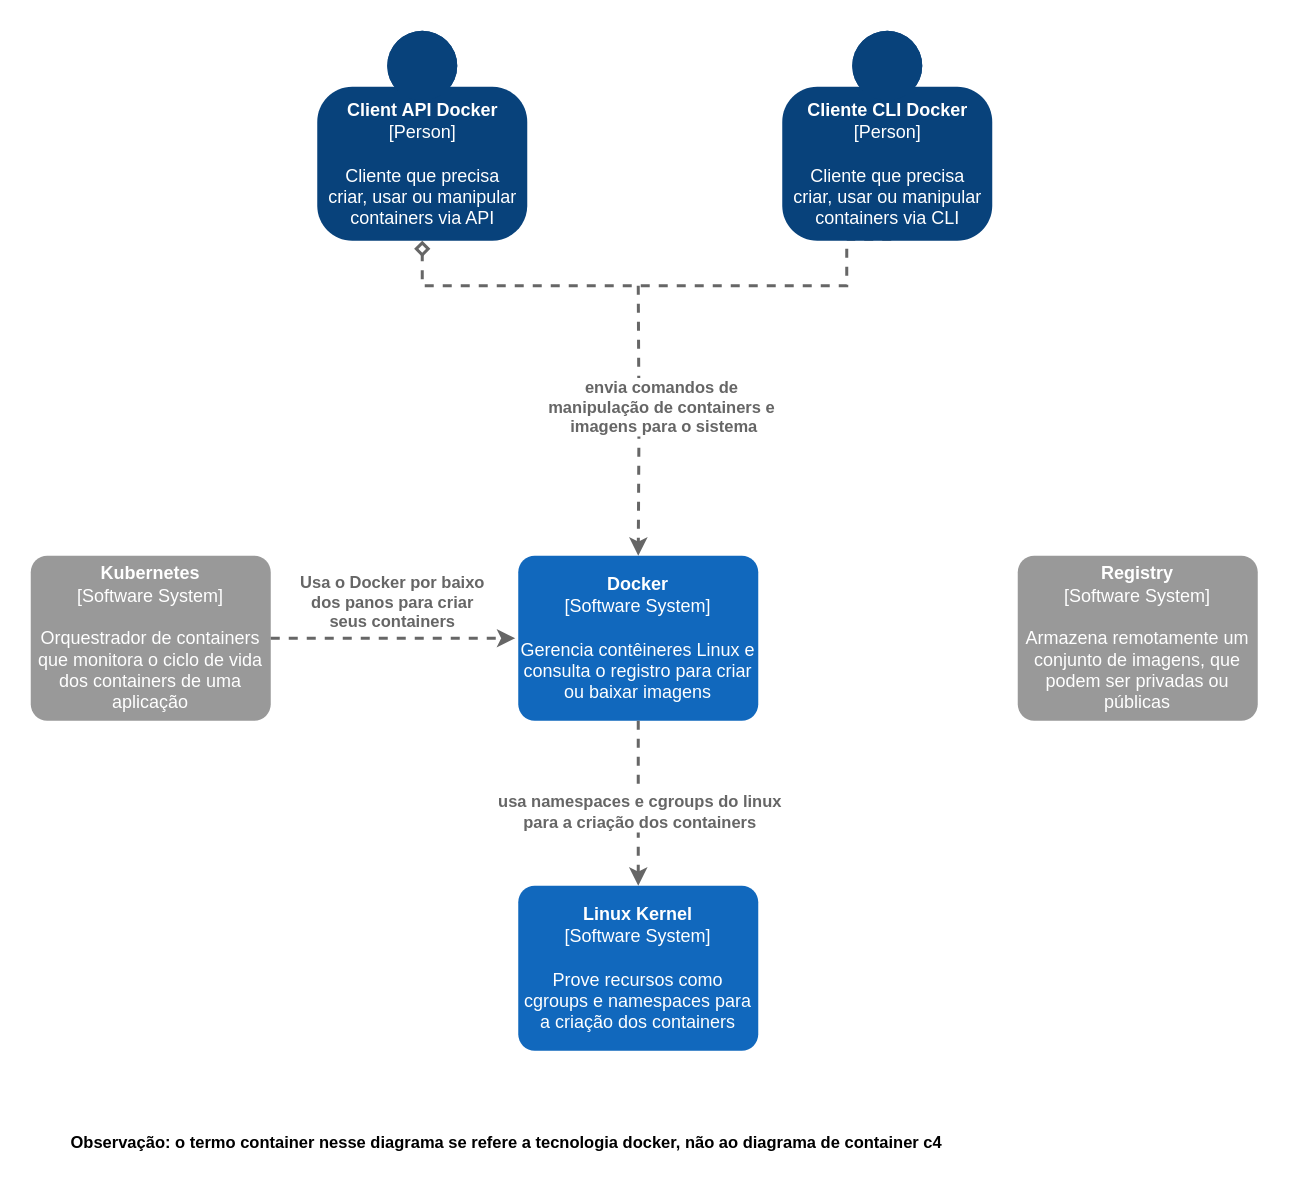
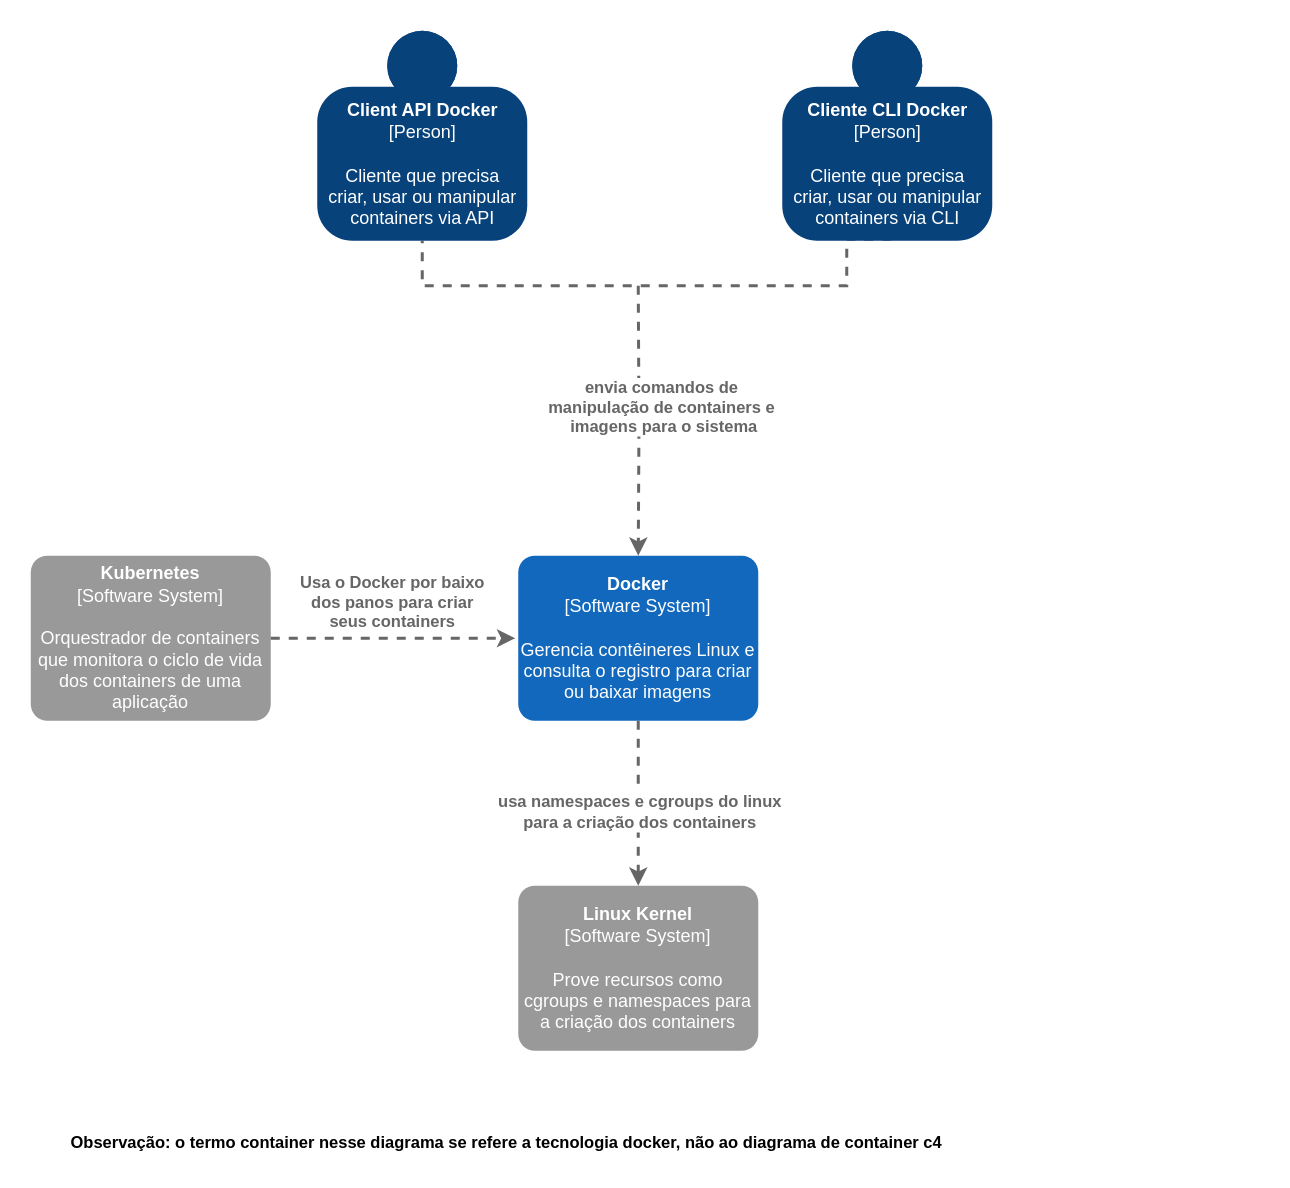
- <mxCell id="8" style="edgeStyle=orthogonalEdgeStyle;rounded=0;orthogonalLoop=1;jettySize=auto;html=1;dashed=1;strokeWidth=2;fillColor=#f5f5f5;strokeColor=#666666;gradientColor=#b3b3b3;exitX=0.519;exitY=0.993;exitDx=0;exitDy=0;exitPerimeter=0;endArrow=diamond;endFill=0;entryX=0.5;entryY=1;entryDx=0;entryDy=0;entryPerimeter=0;" parent="1" source="11" target="12" edge="1"><mxGeometry relative="1" as="geometry"><mxPoint x="562" y="160" as="sourcePoint" /><mxPoint x="286" y="160" as="targetPoint" /><Array as="points"><mxPoint x="564" y="190" /><mxPoint x="281" y="190" /></Array></mxGeometry></mxCell>
+ <mxCell id="8" style="edgeStyle=orthogonalEdgeStyle;rounded=0;orthogonalLoop=1;jettySize=auto;html=1;dashed=1;strokeWidth=2;fillColor=#f5f5f5;strokeColor=#666666;gradientColor=#b3b3b3;exitX=0.519;exitY=0.993;exitDx=0;exitDy=0;exitPerimeter=0;endArrow=none;endFill=0;entryX=0.5;entryY=1;entryDx=0;entryDy=0;entryPerimeter=0;" parent="1" source="11" target="12" edge="1"><mxGeometry relative="1" as="geometry"><mxPoint x="562" y="160" as="sourcePoint" /><mxPoint x="286" y="160" as="targetPoint" /><Array as="points"><mxPoint x="564" y="190" /><mxPoint x="281" y="190" /></Array></mxGeometry></mxCell>
- <mxCell id="3" value="&lt;b&gt;Registry&lt;/b&gt;&lt;div&gt;[Software System]&lt;/div&gt;&lt;br&gt;&lt;div&gt;Armazena remotamente um conjunto de imagens, que podem ser privadas ou públicas&lt;/div&gt;" style="rounded=1;whiteSpace=wrap;html=1;labelBackgroundColor=none;fillColor=#999999;fontColor=#ffffff;align=center;arcSize=10;metaEdit=1;metaData={&quot;c4Type&quot;:{&quot;editable&quot;:false}};points=[[0.25,0,0],[0.5,0,0],[0.75,0,0],[1,0.25,0],[1,0.5,0],[1,0.75,0],[0.75,1,0],[0.5,1,0],[0.25,1,0],[0,0.75,0],[0,0.5,0],[0,0.25,0]];strokeColor=none;" parent="1" vertex="1"><mxGeometry x="678" y="370" width="160" height="110.0" as="geometry" /></mxCell>
- <mxCell id="13" value="&lt;b&gt;Linux Kernel&lt;/b&gt;&lt;div&gt;[Software System]&lt;/div&gt;&lt;br&gt;&lt;div&gt;Prove recursos como cgroups e namespaces para a criação dos containers&lt;/div&gt;" style="rounded=1;whiteSpace=wrap;html=1;labelBackgroundColor=none;fillColor=#1168bd;fontColor=#ffffff;align=center;arcSize=10;metaEdit=1;metaData={&quot;c4Type&quot;:{&quot;editable&quot;:false}};points=[[0.25,0,0],[0.5,0,0],[0.75,0,0],[1,0.25,0],[1,0.5,0],[1,0.75,0],[0.75,1,0],[0.5,1,0],[0.25,1,0],[0,0.75,0],[0,0.5,0],[0,0.25,0]];strokeColor=none;" parent="1" vertex="1"><mxGeometry x="345" y="590" width="160" height="110.0" as="geometry" /></mxCell>
+ <mxCell id="13" value="&lt;b&gt;Linux Kernel&lt;/b&gt;&lt;div&gt;[Software System]&lt;/div&gt;&lt;br&gt;&lt;div&gt;Prove recursos como cgroups e namespaces para a criação dos containers&lt;/div&gt;" style="rounded=1;whiteSpace=wrap;html=1;labelBackgroundColor=none;fillColor=#999999;fontColor=#ffffff;align=center;arcSize=10;metaEdit=1;metaData={&quot;c4Type&quot;:{&quot;editable&quot;:false}};points=[[0.25,0,0],[0.5,0,0],[0.75,0,0],[1,0.25,0],[1,0.5,0],[1,0.75,0],[0.75,1,0],[0.5,1,0],[0.25,1,0],[0,0.75,0],[0,0.5,0],[0,0.25,0]];strokeColor=none;" parent="1" vertex="1"><mxGeometry x="345" y="590" width="160" height="110.0" as="geometry" /></mxCell>
